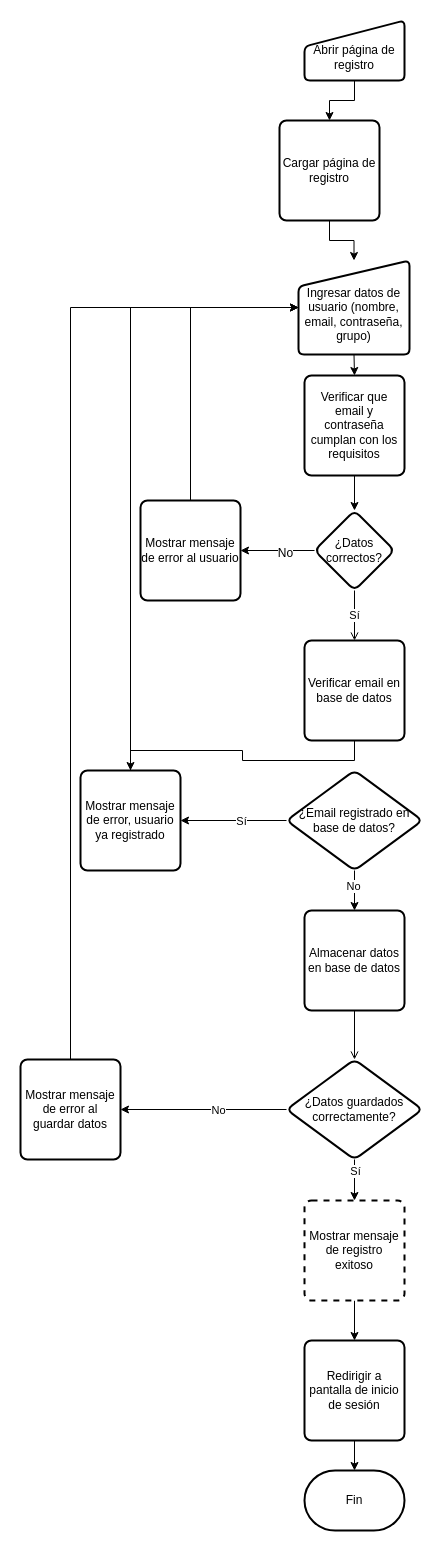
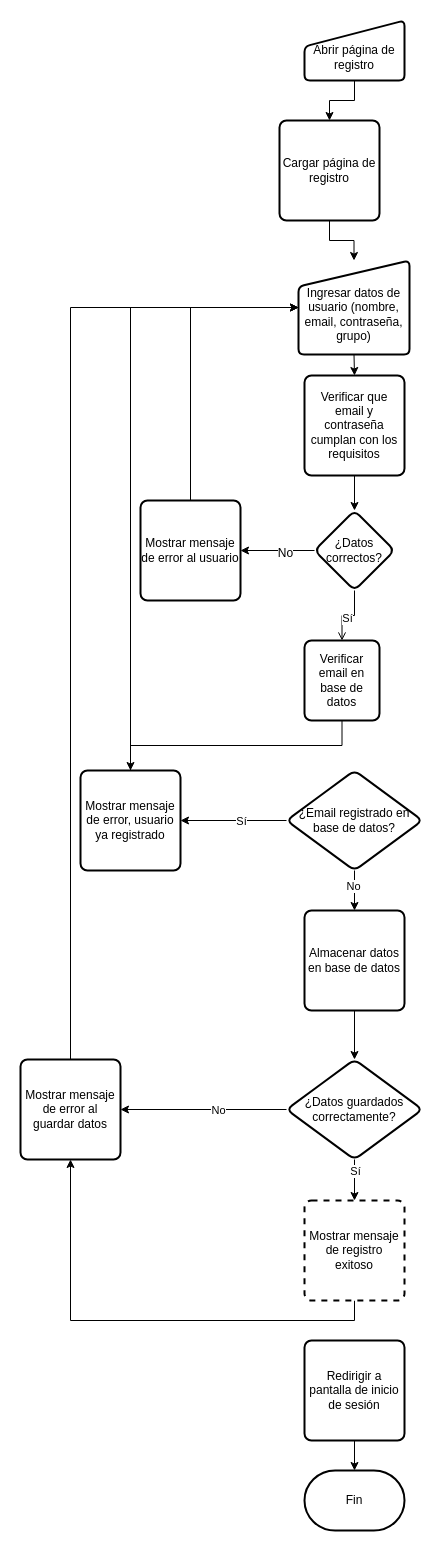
- <mxCell id="18" value="Verificar email en base de datos" style="rounded=1;whiteSpace=wrap;html=1;absoluteArcSize=1;arcSize=14;strokeWidth=2;" vertex="1" parent="1"><mxGeometry x="304" y="640" width="100" height="100" as="geometry" /></mxCell>
+ <mxCell id="18" value="Verificar email en base de datos" style="rounded=1;whiteSpace=wrap;html=1;absoluteArcSize=1;arcSize=14;strokeWidth=2;" vertex="1" parent="1"><mxGeometry x="304" y="640" width="75" height="80" as="geometry" /></mxCell>
- <mxCell id="26" style="edgeStyle=orthogonalEdgeStyle;rounded=0;orthogonalLoop=1;jettySize=auto;html=1;exitX=0.5;exitY=1;exitDx=0;exitDy=0;entryX=0.5;entryY=0;entryDx=0;entryDy=0;endArrow=open;" edge="1" parent="1" source="27" target="32"><mxGeometry relative="1" as="geometry" /></mxCell>
+ <mxCell id="26" style="edgeStyle=orthogonalEdgeStyle;rounded=0;orthogonalLoop=1;jettySize=auto;html=1;exitX=0.5;exitY=1;exitDx=0;exitDy=0;entryX=0.5;entryY=0;entryDx=0;entryDy=0;" edge="1" parent="1" source="27" target="32"><mxGeometry relative="1" as="geometry" /></mxCell>
- <mxCell id="35" style="edgeStyle=orthogonalEdgeStyle;rounded=0;orthogonalLoop=1;jettySize=auto;html=1;exitX=0.5;exitY=1;exitDx=0;exitDy=0;entryX=0.5;entryY=0;entryDx=0;entryDy=0;" edge="1" parent="1" source="36" target="38"><mxGeometry relative="1" as="geometry" /></mxCell>
+ <mxCell id="35" style="edgeStyle=orthogonalEdgeStyle;rounded=0;orthogonalLoop=1;jettySize=auto;html=1;exitX=0.5;exitY=1;exitDx=0;exitDy=0;" edge="1" parent="1" source="36" target="34"><mxGeometry relative="1" as="geometry" /></mxCell>
